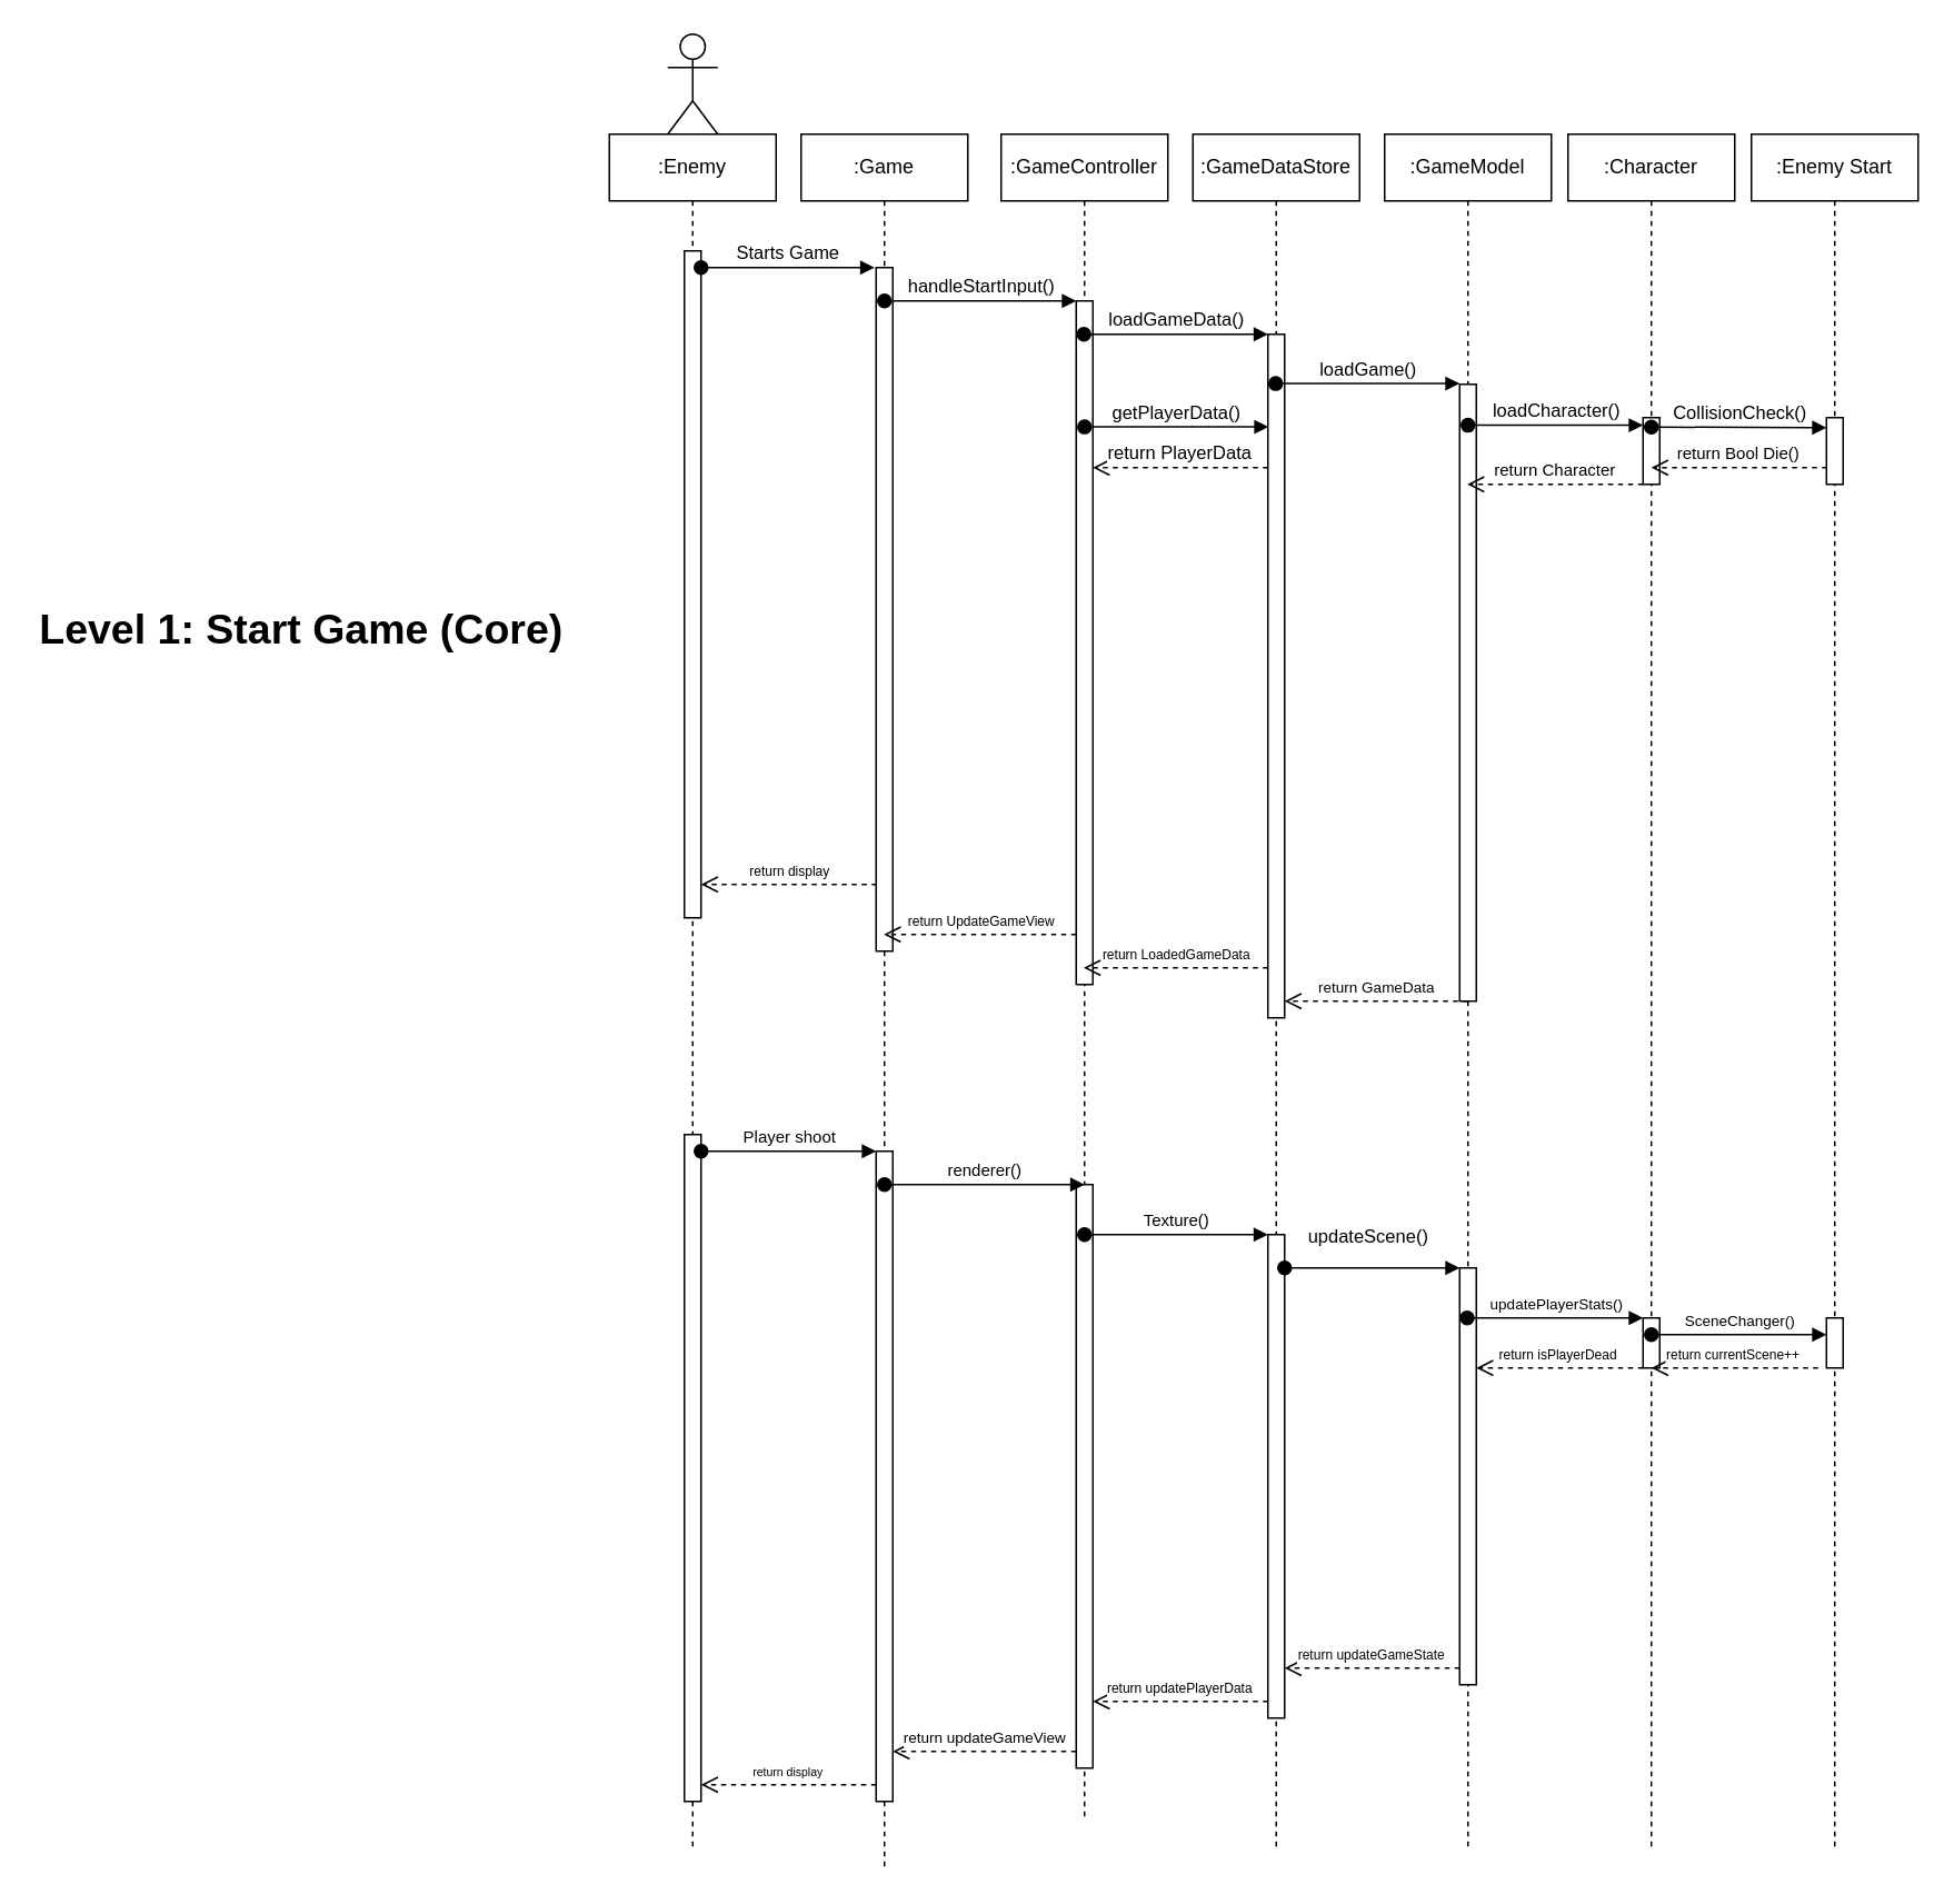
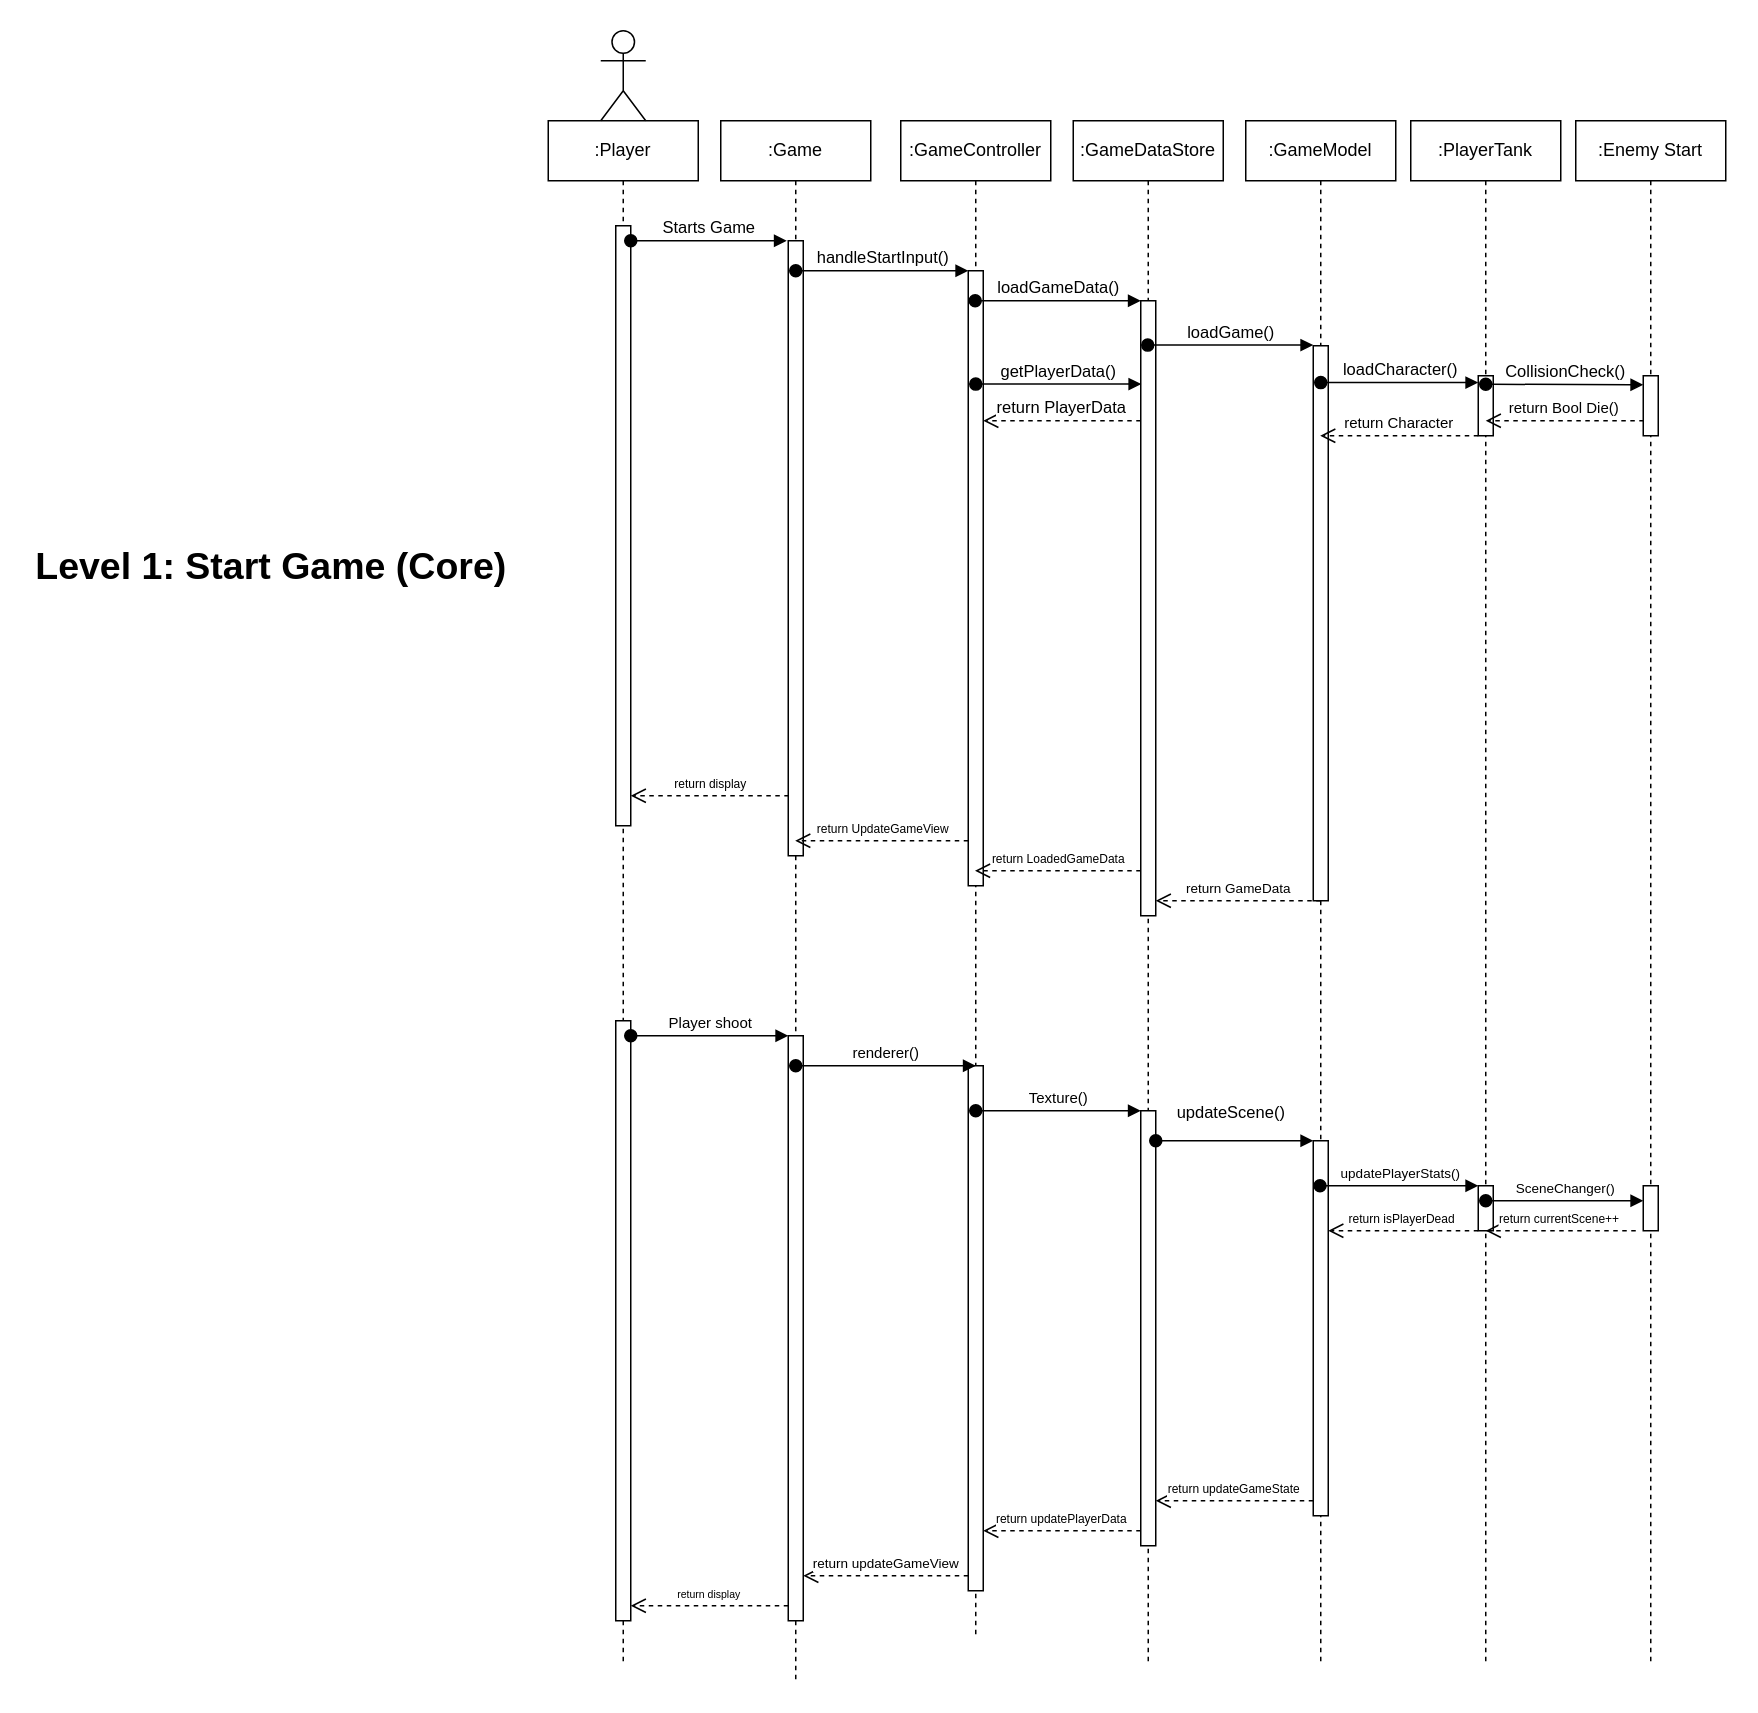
- <mxCell id="2" value=":Enemy" style="shape=umlLifeline;perimeter=lifelinePerimeter;whiteSpace=wrap;html=1;container=0;dropTarget=0;collapsible=0;recursiveResize=0;outlineConnect=0;portConstraint=eastwest;newEdgeStyle={&quot;edgeStyle&quot;:&quot;elbowEdgeStyle&quot;,&quot;elbow&quot;:&quot;vertical&quot;,&quot;curved&quot;:0,&quot;rounded&quot;:0};" parent="1" vertex="1"><mxGeometry x="365" y="80" width="100" height="1030" as="geometry" /></mxCell>
+ <mxCell id="2" value=":Player" style="shape=umlLifeline;perimeter=lifelinePerimeter;whiteSpace=wrap;html=1;container=0;dropTarget=0;collapsible=0;recursiveResize=0;outlineConnect=0;portConstraint=eastwest;newEdgeStyle={&quot;edgeStyle&quot;:&quot;elbowEdgeStyle&quot;,&quot;elbow&quot;:&quot;vertical&quot;,&quot;curved&quot;:0,&quot;rounded&quot;:0};" parent="1" vertex="1"><mxGeometry x="365" y="80" width="100" height="1030" as="geometry" /></mxCell>
- <mxCell id="18" value=":Character" style="shape=umlLifeline;perimeter=lifelinePerimeter;whiteSpace=wrap;html=1;container=0;dropTarget=0;collapsible=0;recursiveResize=0;outlineConnect=0;portConstraint=eastwest;newEdgeStyle={&quot;edgeStyle&quot;:&quot;elbowEdgeStyle&quot;,&quot;elbow&quot;:&quot;vertical&quot;,&quot;curved&quot;:0,&quot;rounded&quot;:0};" parent="1" vertex="1"><mxGeometry x="940" y="80" width="100" height="1030" as="geometry" /></mxCell>
+ <mxCell id="18" value=":PlayerTank" style="shape=umlLifeline;perimeter=lifelinePerimeter;whiteSpace=wrap;html=1;container=0;dropTarget=0;collapsible=0;recursiveResize=0;outlineConnect=0;portConstraint=eastwest;newEdgeStyle={&quot;edgeStyle&quot;:&quot;elbowEdgeStyle&quot;,&quot;elbow&quot;:&quot;vertical&quot;,&quot;curved&quot;:0,&quot;rounded&quot;:0};" parent="1" vertex="1"><mxGeometry x="940" y="80" width="100" height="1030" as="geometry" /></mxCell>
